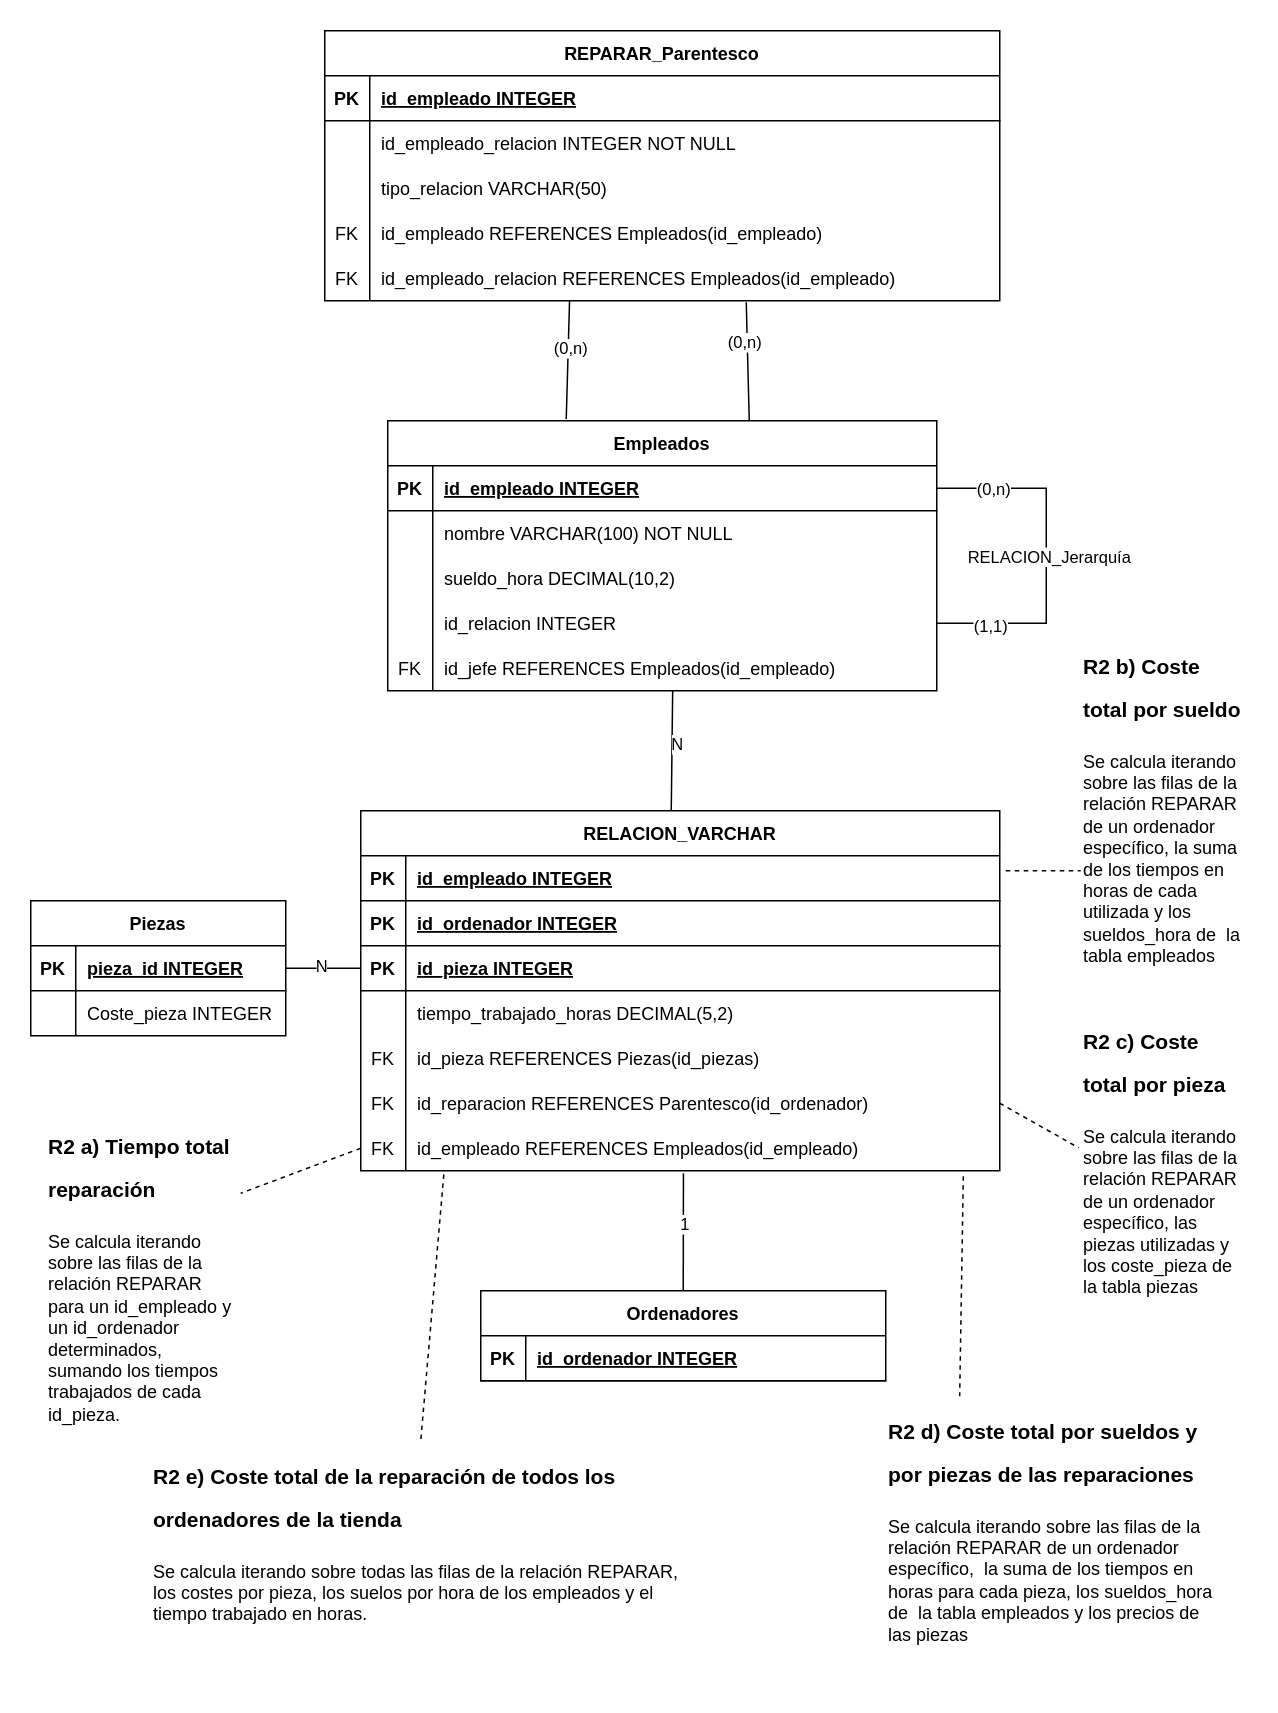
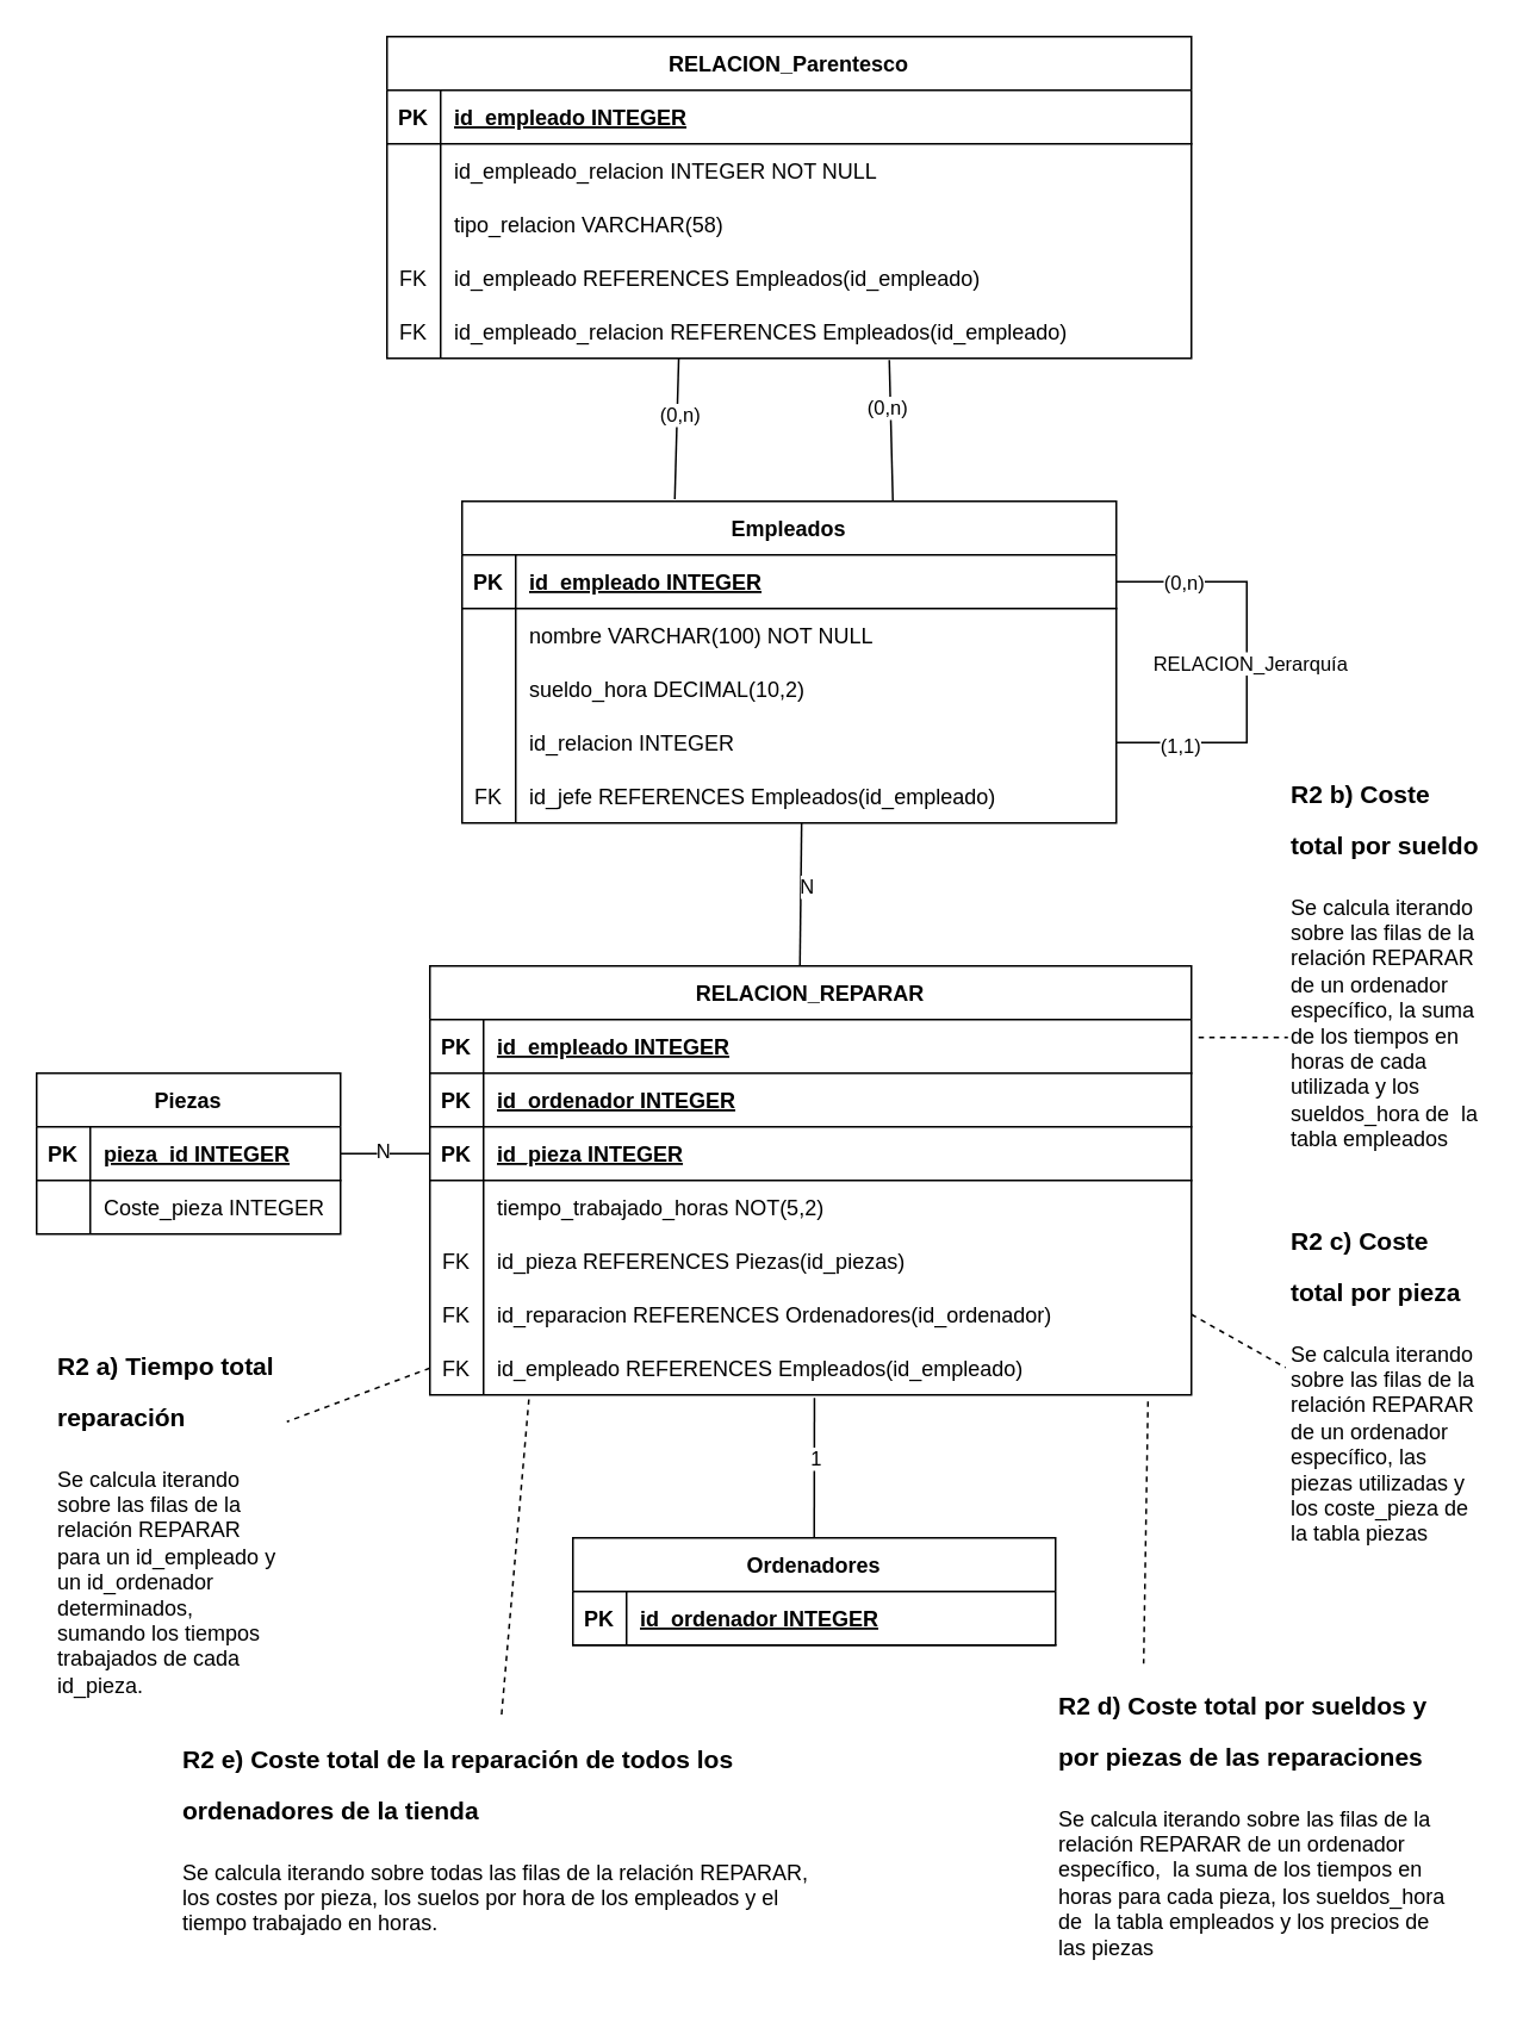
- <mxCell id="22" value="REPARAR_Parentesco" style="shape=table;startSize=30;container=1;collapsible=1;childLayout=tableLayout;fixedRows=1;rowLines=0;fontStyle=1;align=center;resizeLast=1;" parent="1" vertex="1"><mxGeometry x="216" y="20" width="450" height="180" as="geometry" /></mxCell>
+ <mxCell id="22" value="RELACION_Parentesco" style="shape=table;startSize=30;container=1;collapsible=1;childLayout=tableLayout;fixedRows=1;rowLines=0;fontStyle=1;align=center;resizeLast=1;" parent="1" vertex="1"><mxGeometry x="216" y="20" width="450" height="180" as="geometry" /></mxCell>
- <mxCell id="31" value="tipo_relacion VARCHAR(50)" style="shape=partialRectangle;overflow=hidden;connectable=0;fillColor=none;align=left;strokeColor=inherit;top=0;left=0;bottom=0;right=0;spacingLeft=6;" parent="29" vertex="1"><mxGeometry x="30" width="420" height="30" as="geometry"><mxRectangle width="420" height="30" as="alternateBounds" /></mxGeometry></mxCell>
+ <mxCell id="31" value="tipo_relacion VARCHAR(58)" style="shape=partialRectangle;overflow=hidden;connectable=0;fillColor=none;align=left;strokeColor=inherit;top=0;left=0;bottom=0;right=0;spacingLeft=6;" parent="29" vertex="1"><mxGeometry x="30" width="420" height="30" as="geometry"><mxRectangle width="420" height="30" as="alternateBounds" /></mxGeometry></mxCell>
- <mxCell id="42" value="RELACION_VARCHAR" style="shape=table;startSize=30;container=1;collapsible=1;childLayout=tableLayout;fixedRows=1;rowLines=0;fontStyle=1;align=center;resizeLast=1;" parent="1" vertex="1"><mxGeometry x="240" y="540" width="426" height="240" as="geometry" /></mxCell>
+ <mxCell id="42" value="RELACION_REPARAR" style="shape=table;startSize=30;container=1;collapsible=1;childLayout=tableLayout;fixedRows=1;rowLines=0;fontStyle=1;align=center;resizeLast=1;" parent="1" vertex="1"><mxGeometry x="240" y="540" width="426" height="240" as="geometry" /></mxCell>
- <mxCell id="54" value="tiempo_trabajado_horas DECIMAL(5,2)" style="shape=partialRectangle;overflow=hidden;connectable=0;fillColor=none;align=left;strokeColor=inherit;top=0;left=0;bottom=0;right=0;spacingLeft=6;" parent="52" vertex="1"><mxGeometry x="30" width="396" height="30" as="geometry"><mxRectangle width="396" height="30" as="alternateBounds" /></mxGeometry></mxCell>
+ <mxCell id="54" value="tiempo_trabajado_horas NOT(5,2)" style="shape=partialRectangle;overflow=hidden;connectable=0;fillColor=none;align=left;strokeColor=inherit;top=0;left=0;bottom=0;right=0;spacingLeft=6;" parent="52" vertex="1"><mxGeometry x="30" width="396" height="30" as="geometry"><mxRectangle width="396" height="30" as="alternateBounds" /></mxGeometry></mxCell>
- <mxCell id="60" value="id_reparacion REFERENCES Parentesco(id_ordenador)" style="shape=partialRectangle;overflow=hidden;connectable=0;fillColor=none;align=left;strokeColor=inherit;top=0;left=0;bottom=0;right=0;spacingLeft=6;" parent="58" vertex="1"><mxGeometry x="30" width="396" height="30" as="geometry"><mxRectangle width="396" height="30" as="alternateBounds" /></mxGeometry></mxCell>
+ <mxCell id="60" value="id_reparacion REFERENCES Ordenadores(id_ordenador)" style="shape=partialRectangle;overflow=hidden;connectable=0;fillColor=none;align=left;strokeColor=inherit;top=0;left=0;bottom=0;right=0;spacingLeft=6;" parent="58" vertex="1"><mxGeometry x="30" width="396" height="30" as="geometry"><mxRectangle width="396" height="30" as="alternateBounds" /></mxGeometry></mxCell>
